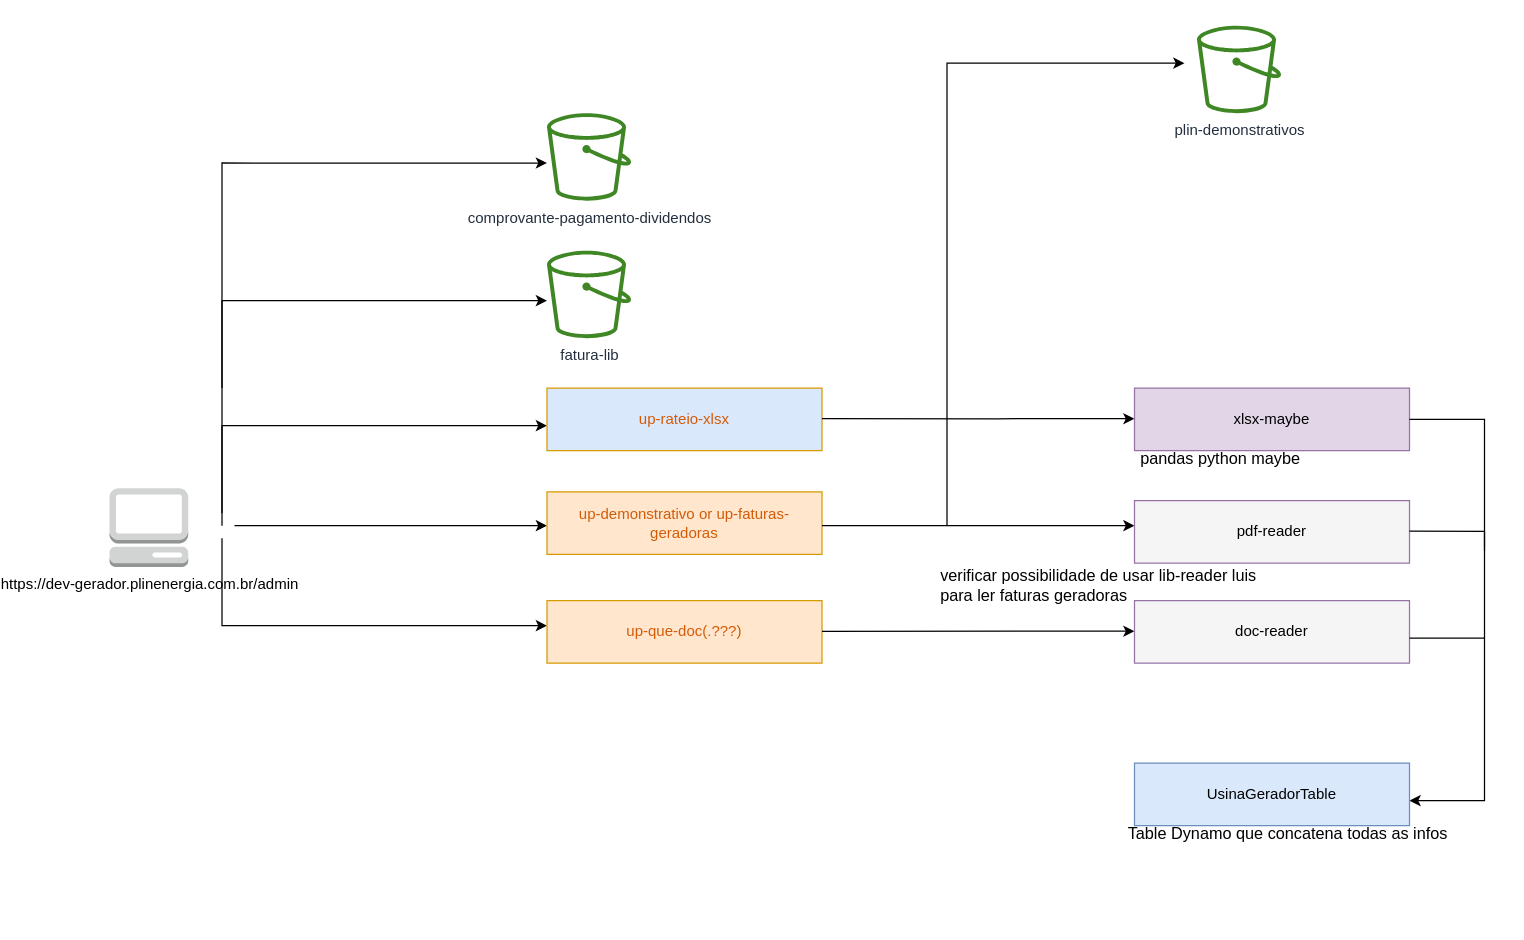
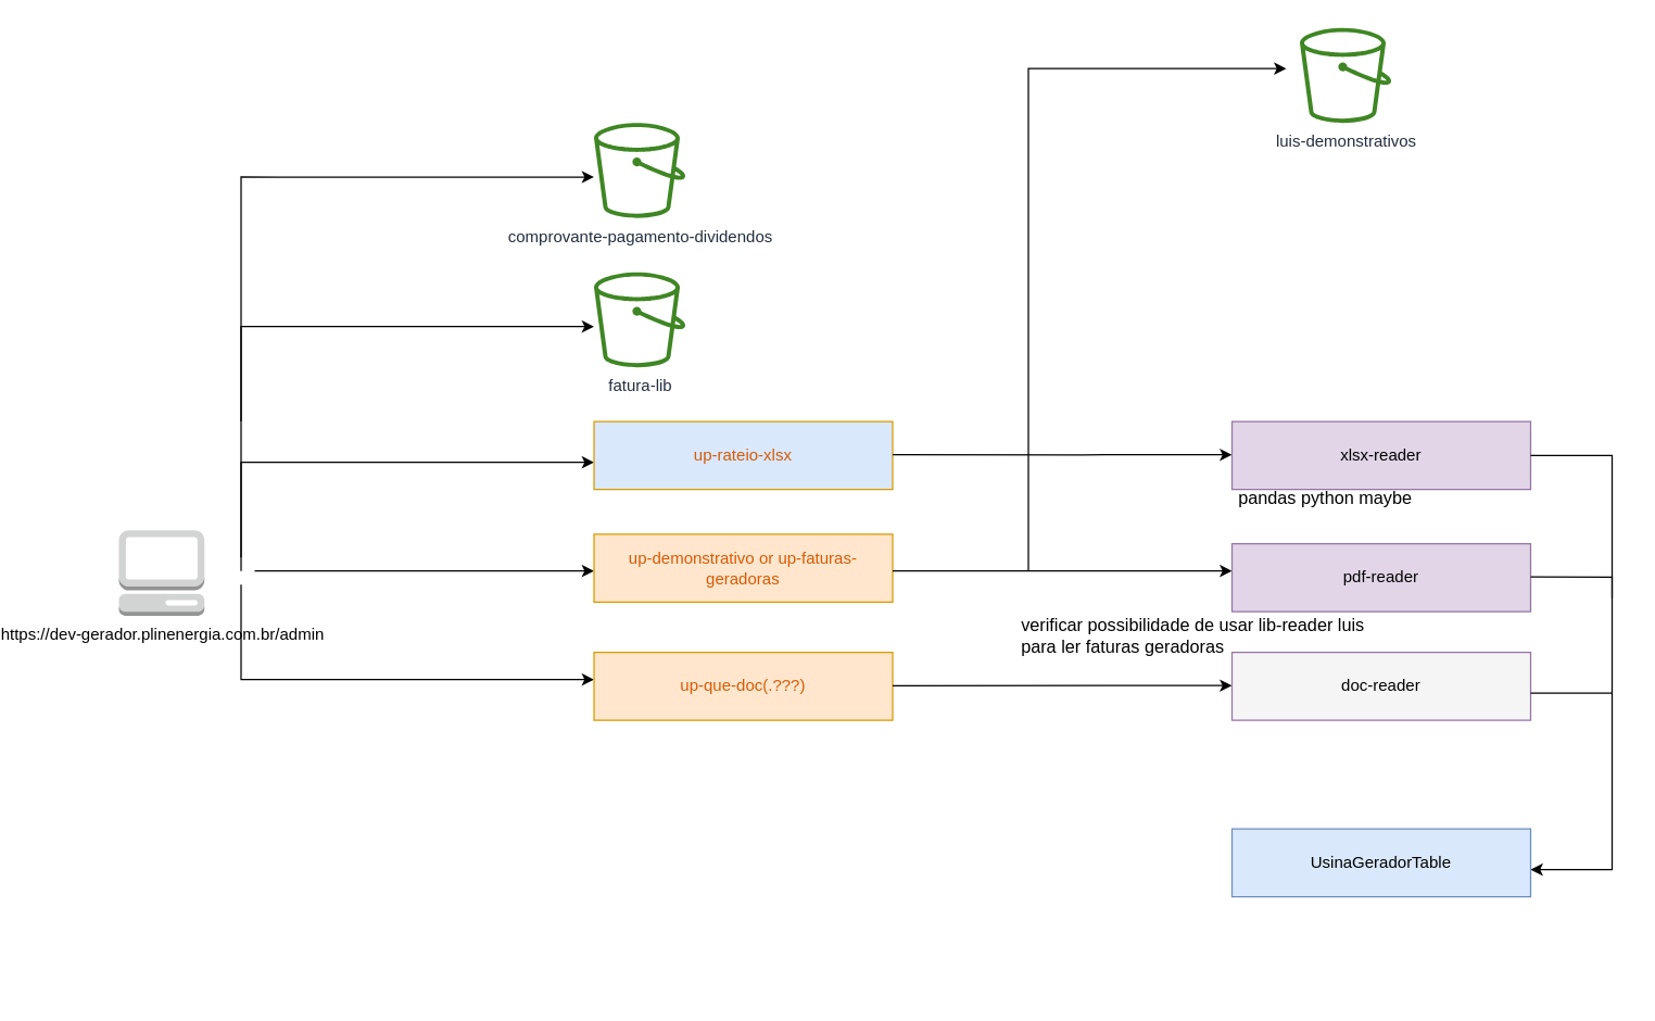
- <mxCell id="23" value="plin-demonstrativos" style="sketch=0;outlineConnect=0;fontColor=#232F3E;gradientColor=none;fillColor=#3F8624;strokeColor=none;dashed=0;verticalLabelPosition=bottom;verticalAlign=top;align=center;html=1;fontSize=12;fontStyle=0;aspect=fixed;pointerEvents=1;shape=mxgraph.aws4.bucket;" vertex="1" parent="1"><mxGeometry x="890" y="20" width="67.31" height="70" as="geometry" /></mxCell>
+ <mxCell id="23" value="luis-demonstrativos" style="sketch=0;outlineConnect=0;fontColor=#232F3E;gradientColor=none;fillColor=#3F8624;strokeColor=none;dashed=0;verticalLabelPosition=bottom;verticalAlign=top;align=center;html=1;fontSize=12;fontStyle=0;aspect=fixed;pointerEvents=1;shape=mxgraph.aws4.bucket;" vertex="1" parent="1"><mxGeometry x="890" y="20" width="67.31" height="70" as="geometry" /></mxCell>
- <mxCell id="13" value="xlsx-maybe" style="rounded=0;whiteSpace=wrap;html=1;fillColor=#e1d5e7;strokeColor=#9673a6;" vertex="1" parent="1"><mxGeometry x="840" y="310" width="220" height="50" as="geometry" /></mxCell>
+ <mxCell id="13" value="xlsx-reader" style="rounded=0;whiteSpace=wrap;html=1;fillColor=#e1d5e7;strokeColor=#9673a6;" vertex="1" parent="1"><mxGeometry x="840" y="310" width="220" height="50" as="geometry" /></mxCell>
- <mxCell id="15" value="pdf-reader" style="rounded=0;whiteSpace=wrap;html=1;fillColor=#f5f5f5;strokeColor=#9673a6;" vertex="1" parent="1"><mxGeometry x="840" y="400" width="220" height="50" as="geometry" /></mxCell>
+ <mxCell id="15" value="pdf-reader" style="rounded=0;whiteSpace=wrap;html=1;fillColor=#e1d5e7;strokeColor=#9673a6;" vertex="1" parent="1"><mxGeometry x="840" y="400" width="220" height="50" as="geometry" /></mxCell>
- <mxCell id="21" value="&lt;h1 style=&quot;font-size: 13px;&quot;&gt;&lt;span style=&quot;font-weight: normal;&quot;&gt;Table Dynamo que concatena todas as infos&lt;/span&gt;&amp;nbsp;&lt;/h1&gt;" style="text;html=1;strokeColor=none;fillColor=none;spacing=5;spacingTop=-20;whiteSpace=wrap;overflow=hidden;rounded=0;" vertex="1" parent="1"><mxGeometry x="830" y="660" width="290" height="70" as="geometry" /></mxCell>
